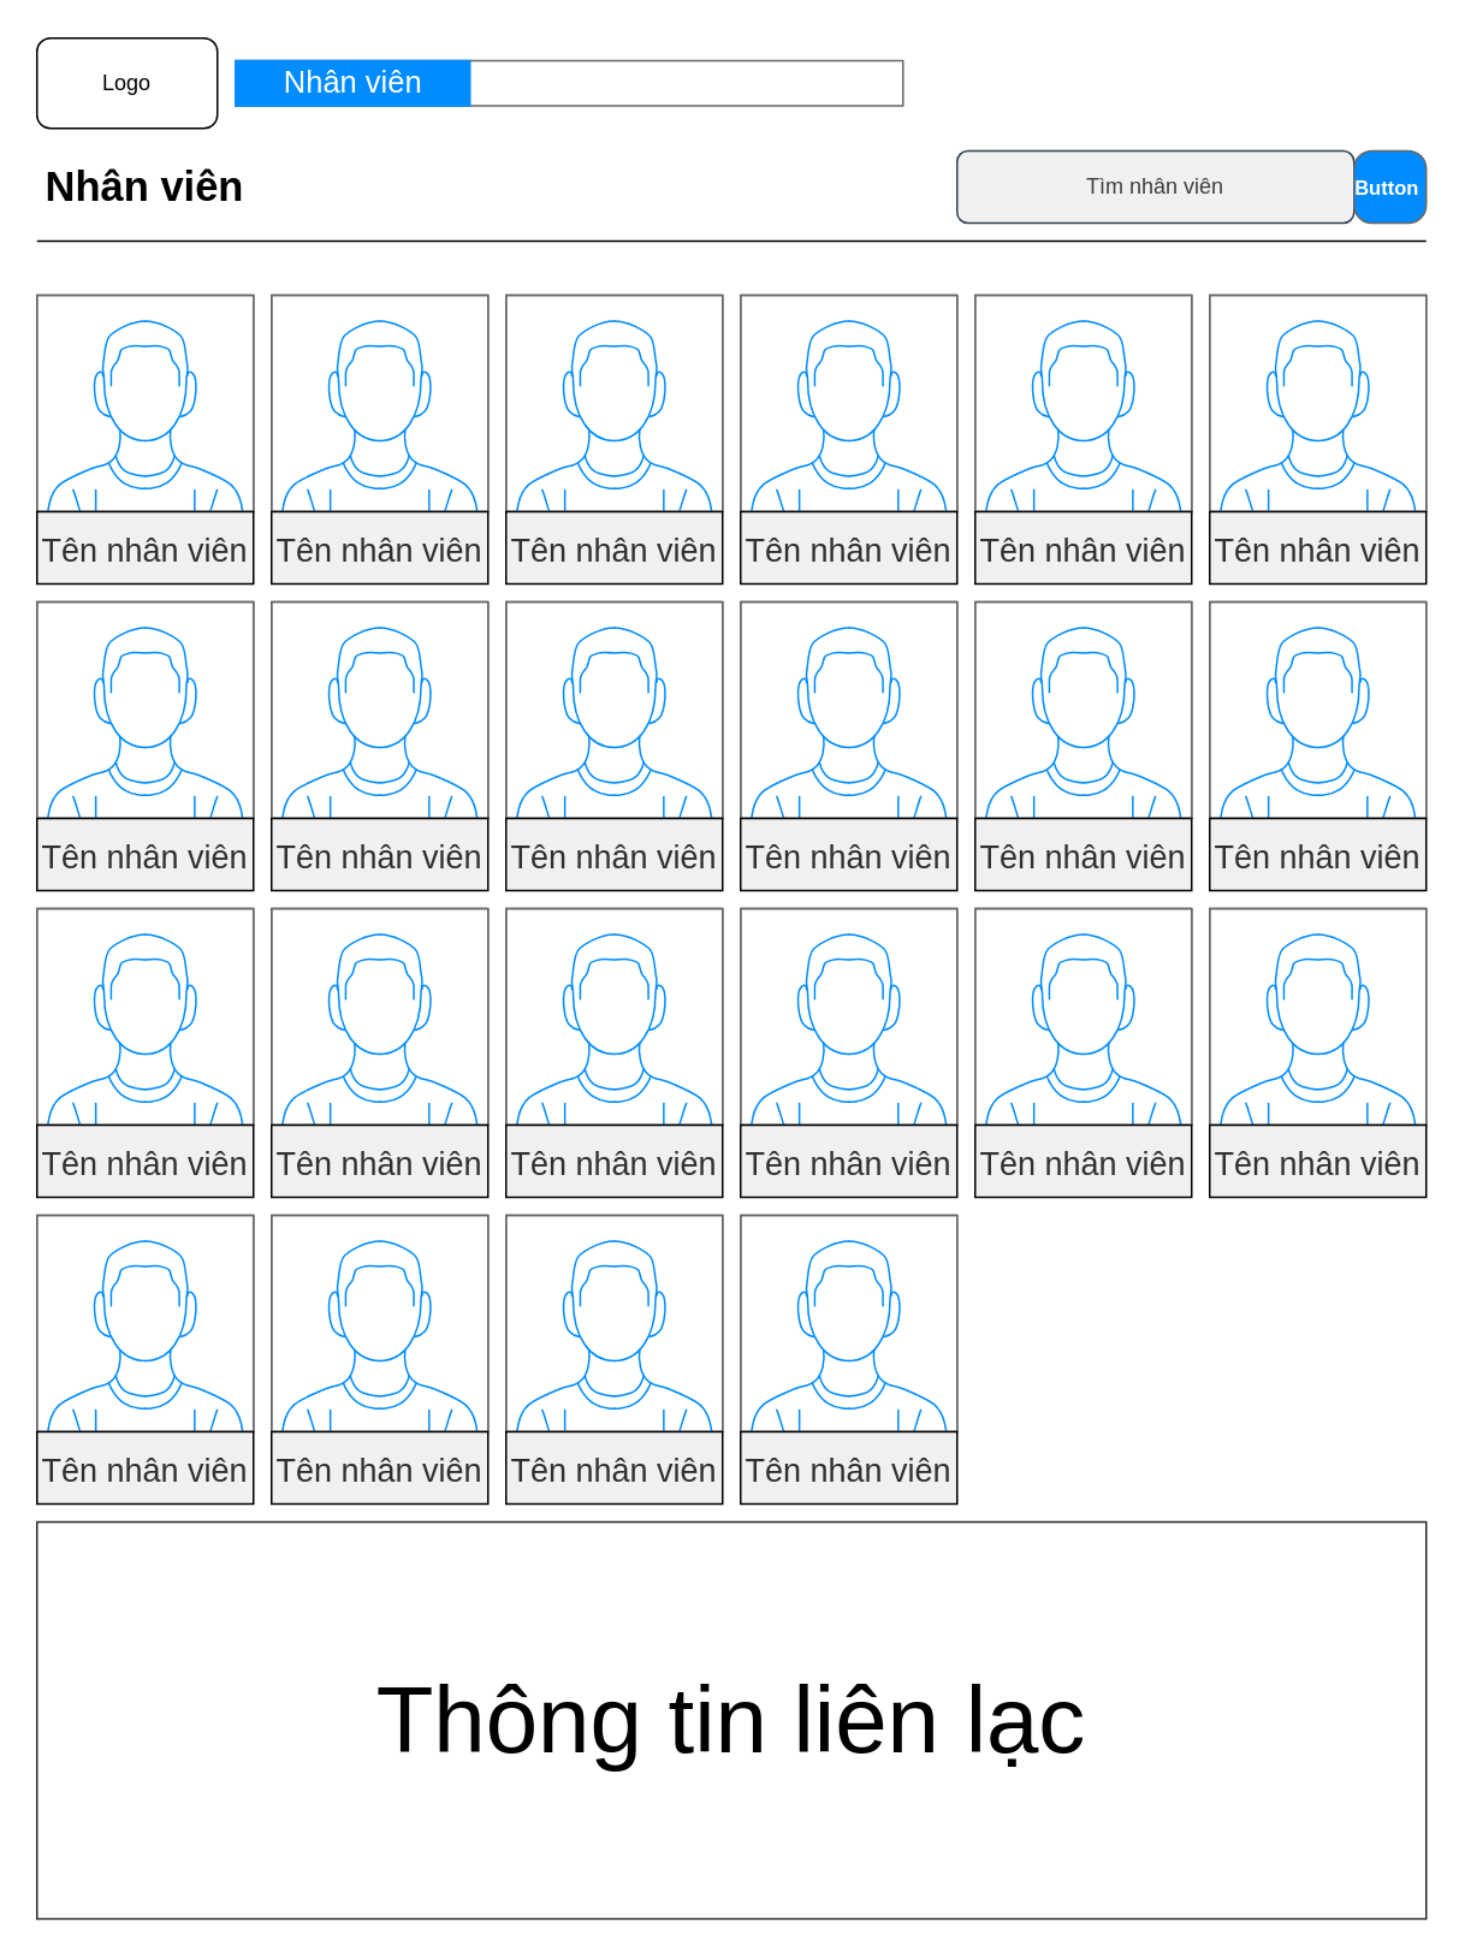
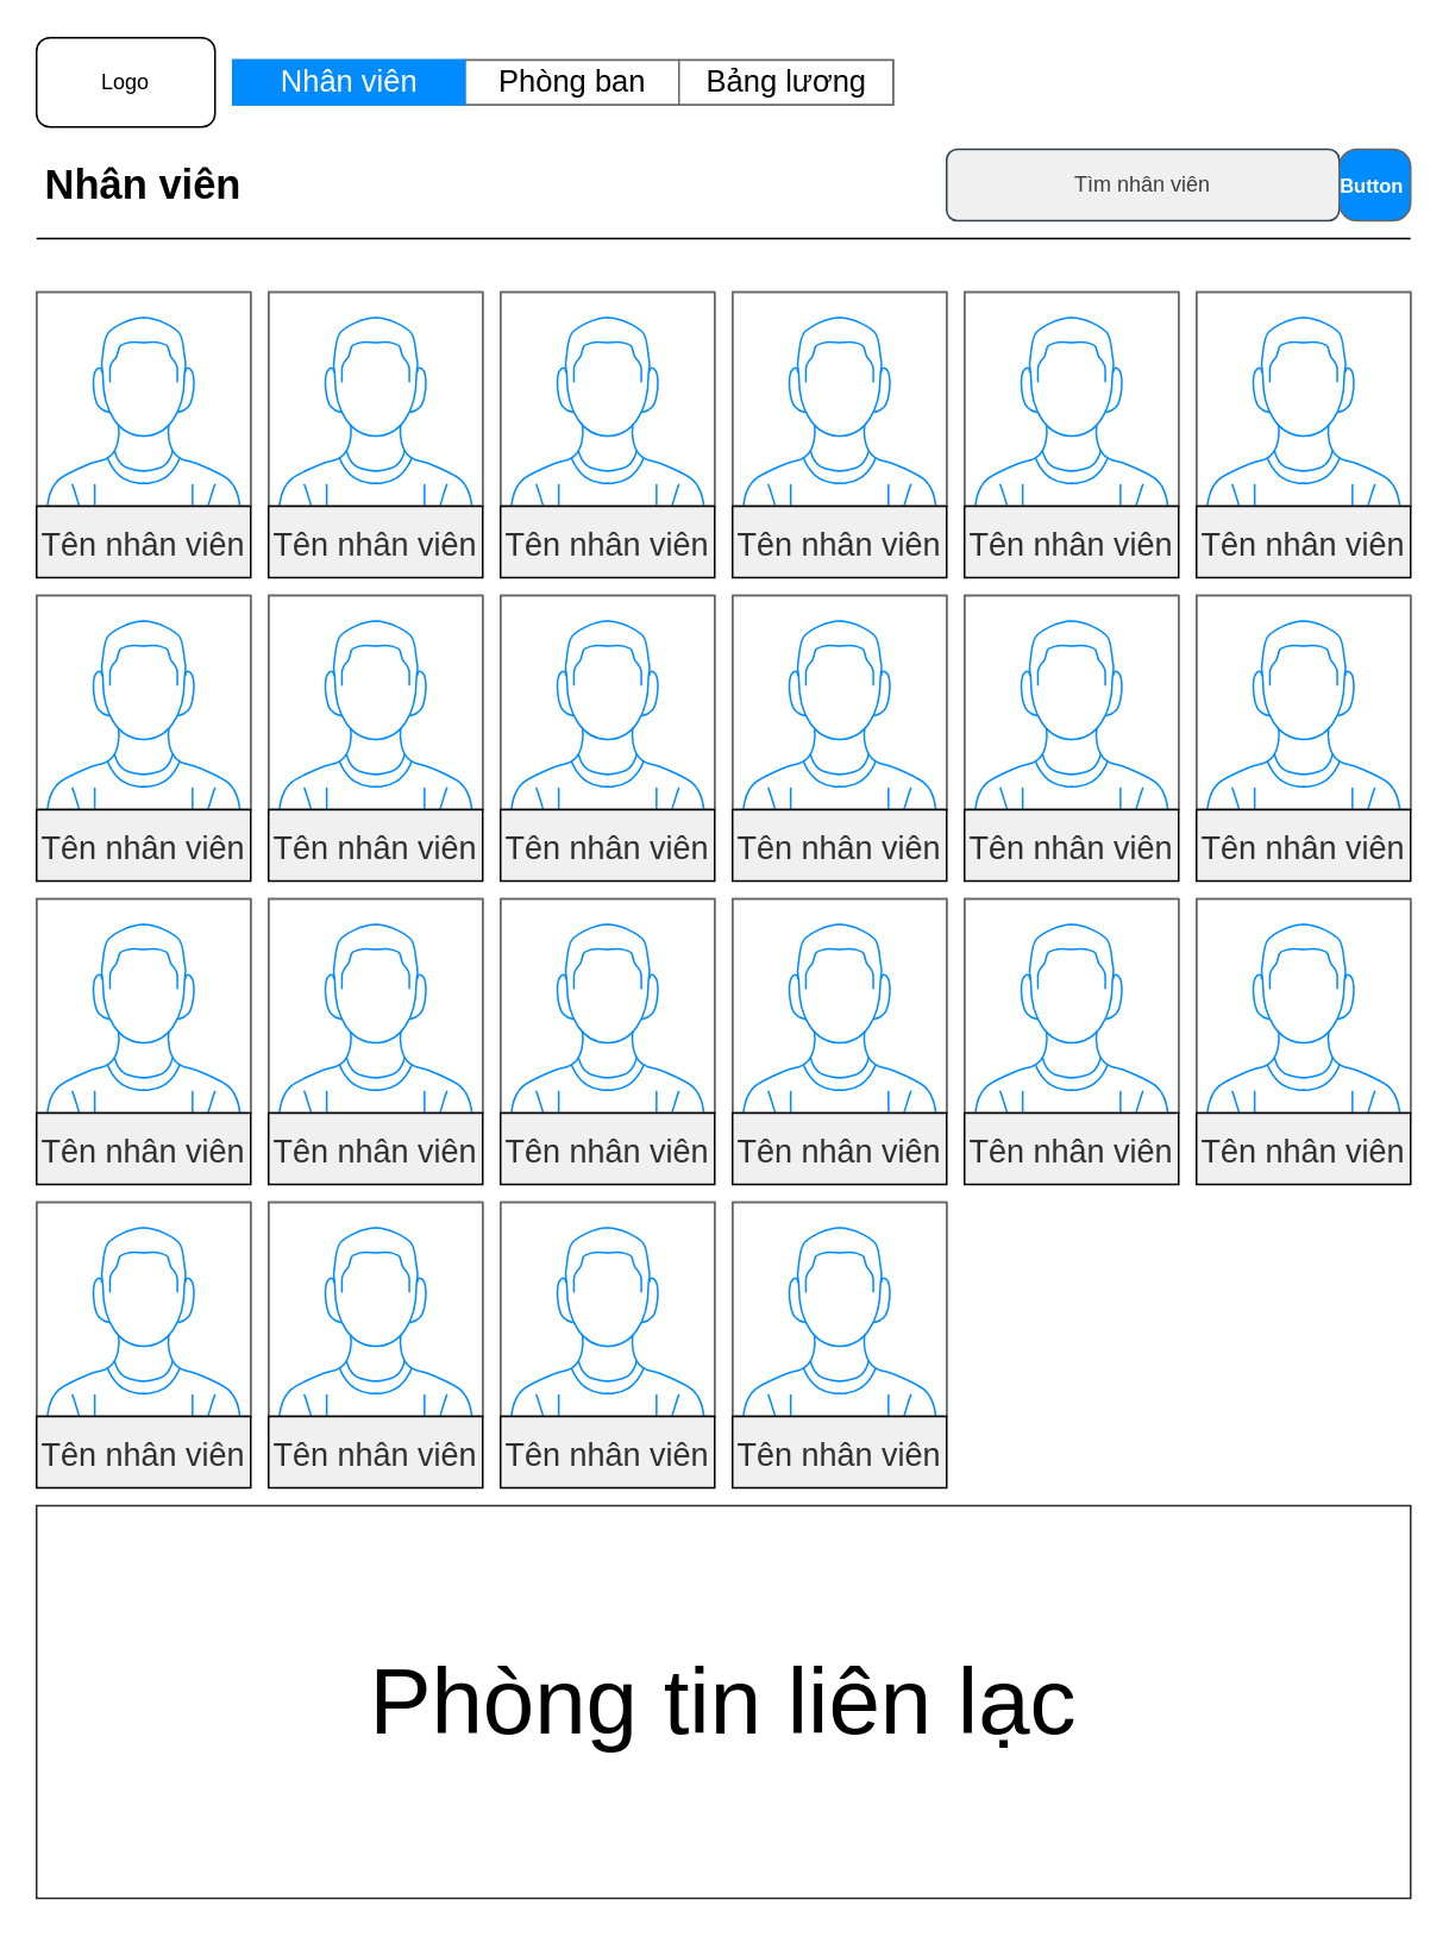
+ <mxCell id="4" value="&lt;font color=&quot;#000000&quot;&gt;Phòng ban&lt;/font&gt;" style="strokeColor=inherit;fillColor=inherit;gradientColor=inherit;strokeWidth=1;shadow=0;dashed=0;align=center;html=1;shape=mxgraph.mockup.text.rrect;rSize=0;fontSize=17;fontColor=#0000ff;" vertex="1" parent="3"><mxGeometry x="130" width="120" height="25" as="geometry" /></mxCell>
+ <mxCell id="5" value="&lt;font color=&quot;#000000&quot;&gt;Bảng lương&lt;/font&gt;" style="strokeColor=inherit;fillColor=inherit;gradientColor=inherit;strokeWidth=1;shadow=0;dashed=0;align=center;html=1;shape=mxgraph.mockup.text.rrect;rSize=0;fontSize=17;fontColor=#0000ff;" vertex="1" parent="3"><mxGeometry x="250" width="120" height="25" as="geometry" /></mxCell>
- <mxCell id="55" value="&lt;font style=&quot;font-size: 52px&quot;&gt;Thông tin liên lạc&lt;/font&gt;" style="rounded=0;whiteSpace=wrap;html=1;fontSize=18;fontColor=#000000;strokeColor=#2A2A2A;fillColor=#FFFFFF;gradientColor=#ffffff;" vertex="1" parent="1"><mxGeometry x="20" y="843" width="770" height="220" as="geometry" /></mxCell>
+ <mxCell id="55" value="&lt;font style=&quot;font-size: 52px&quot;&gt;Phòng tin liên lạc&lt;/font&gt;" style="rounded=0;whiteSpace=wrap;html=1;fontSize=18;fontColor=#000000;strokeColor=#2A2A2A;fillColor=#FFFFFF;gradientColor=#ffffff;" vertex="1" parent="1"><mxGeometry x="20" y="843" width="770" height="220" as="geometry" /></mxCell>
